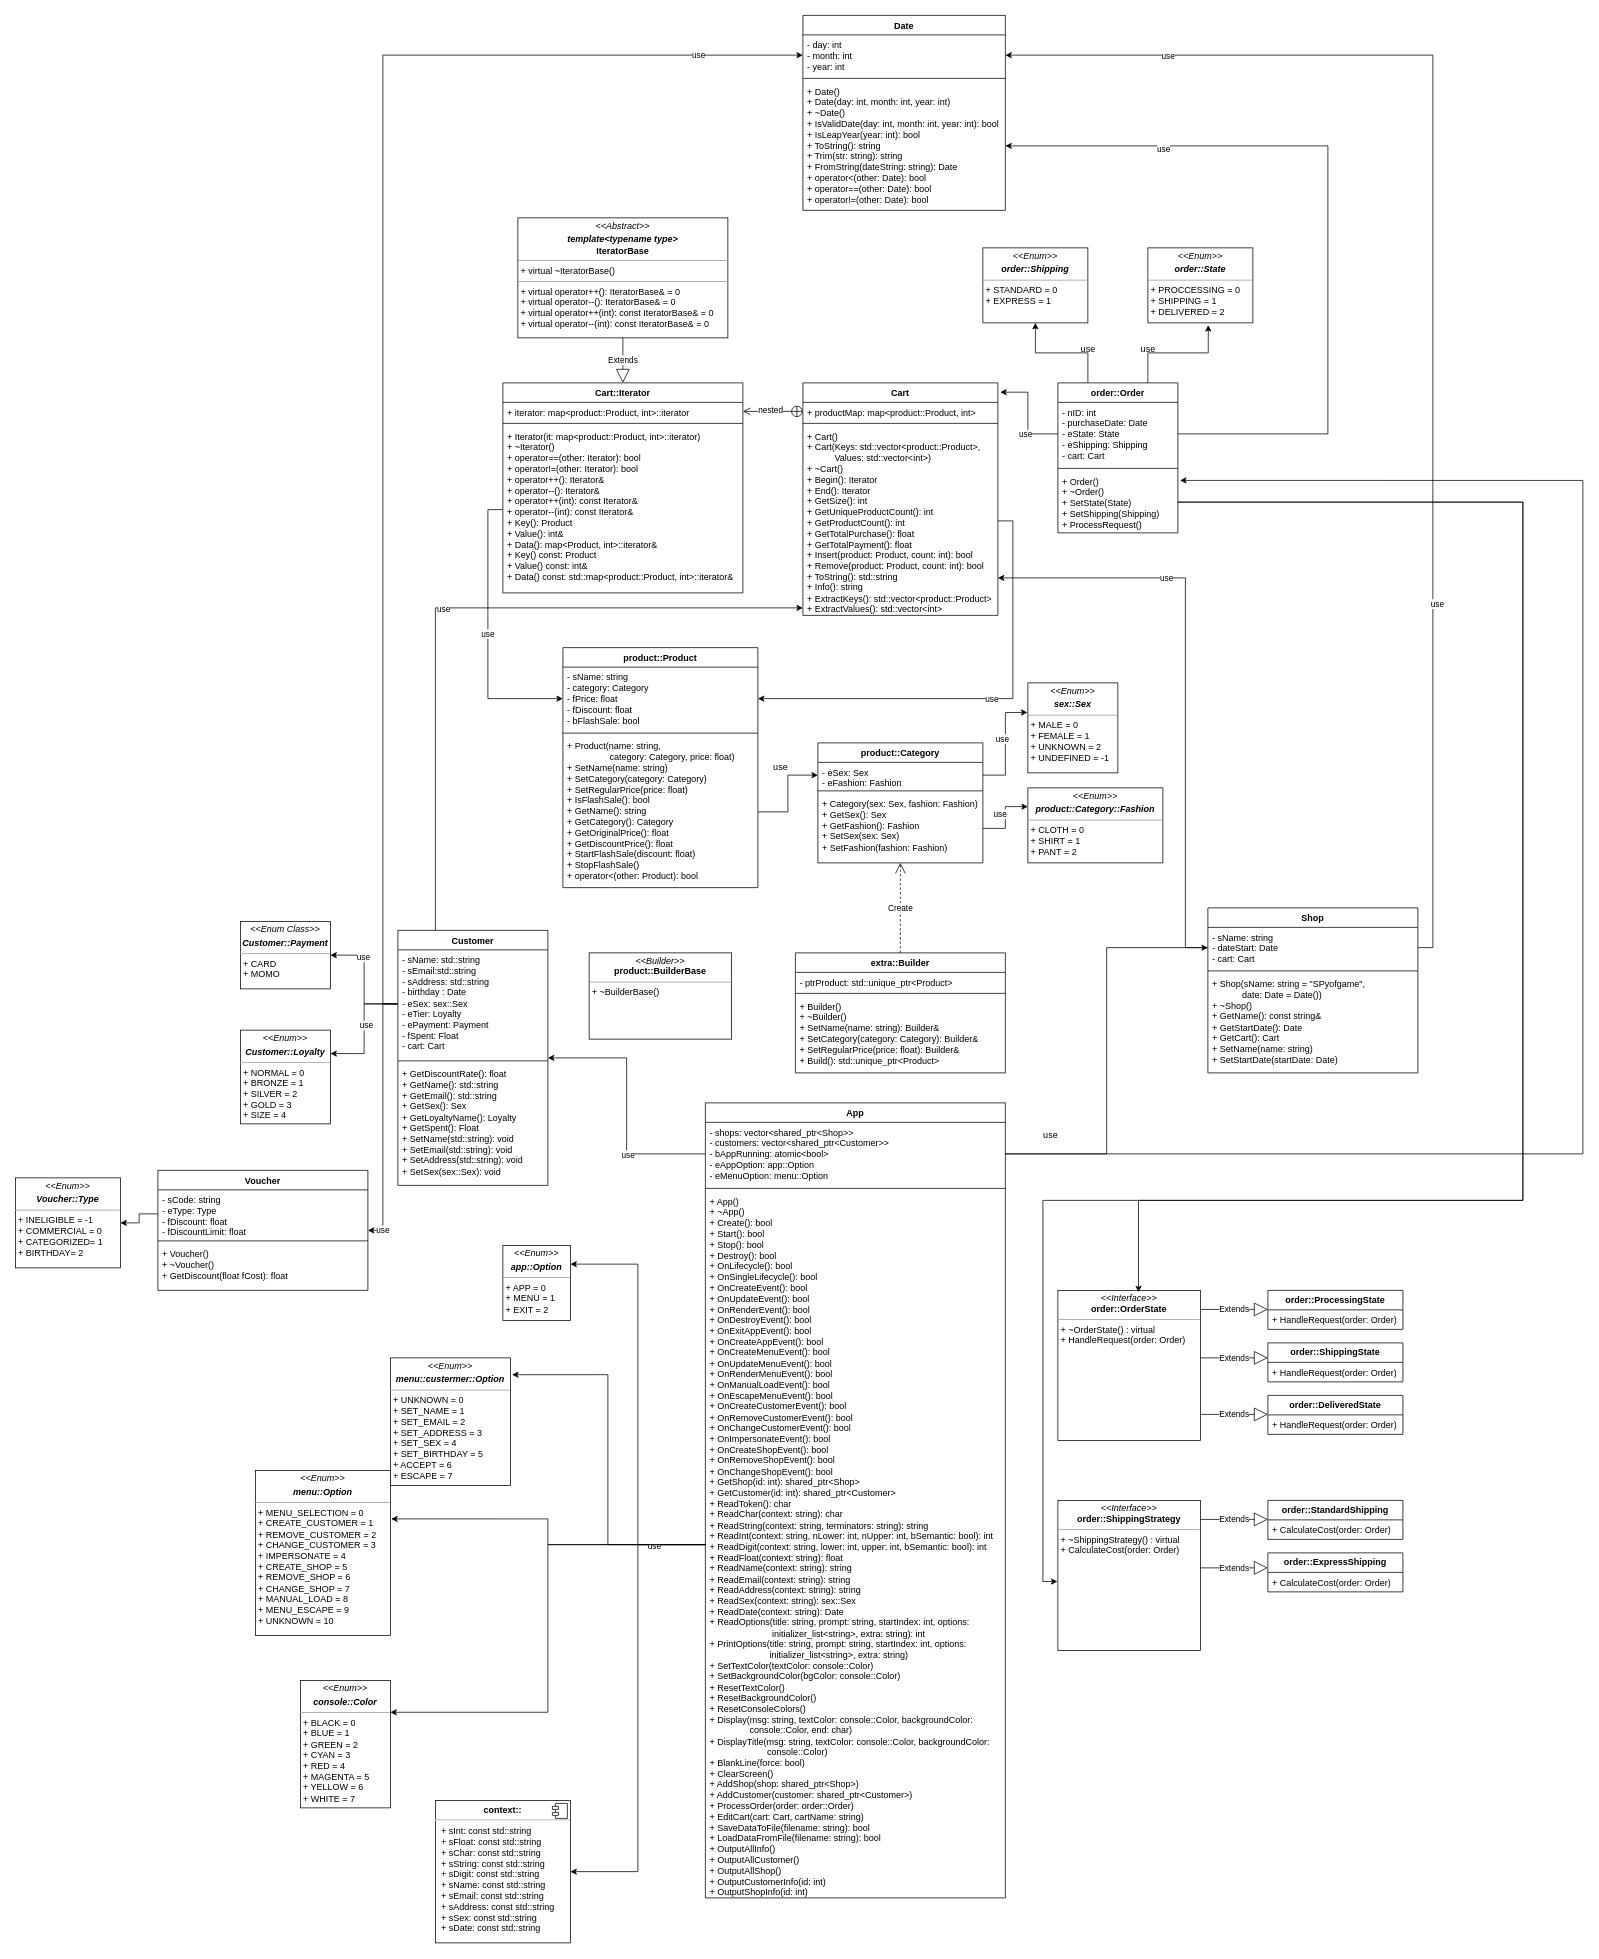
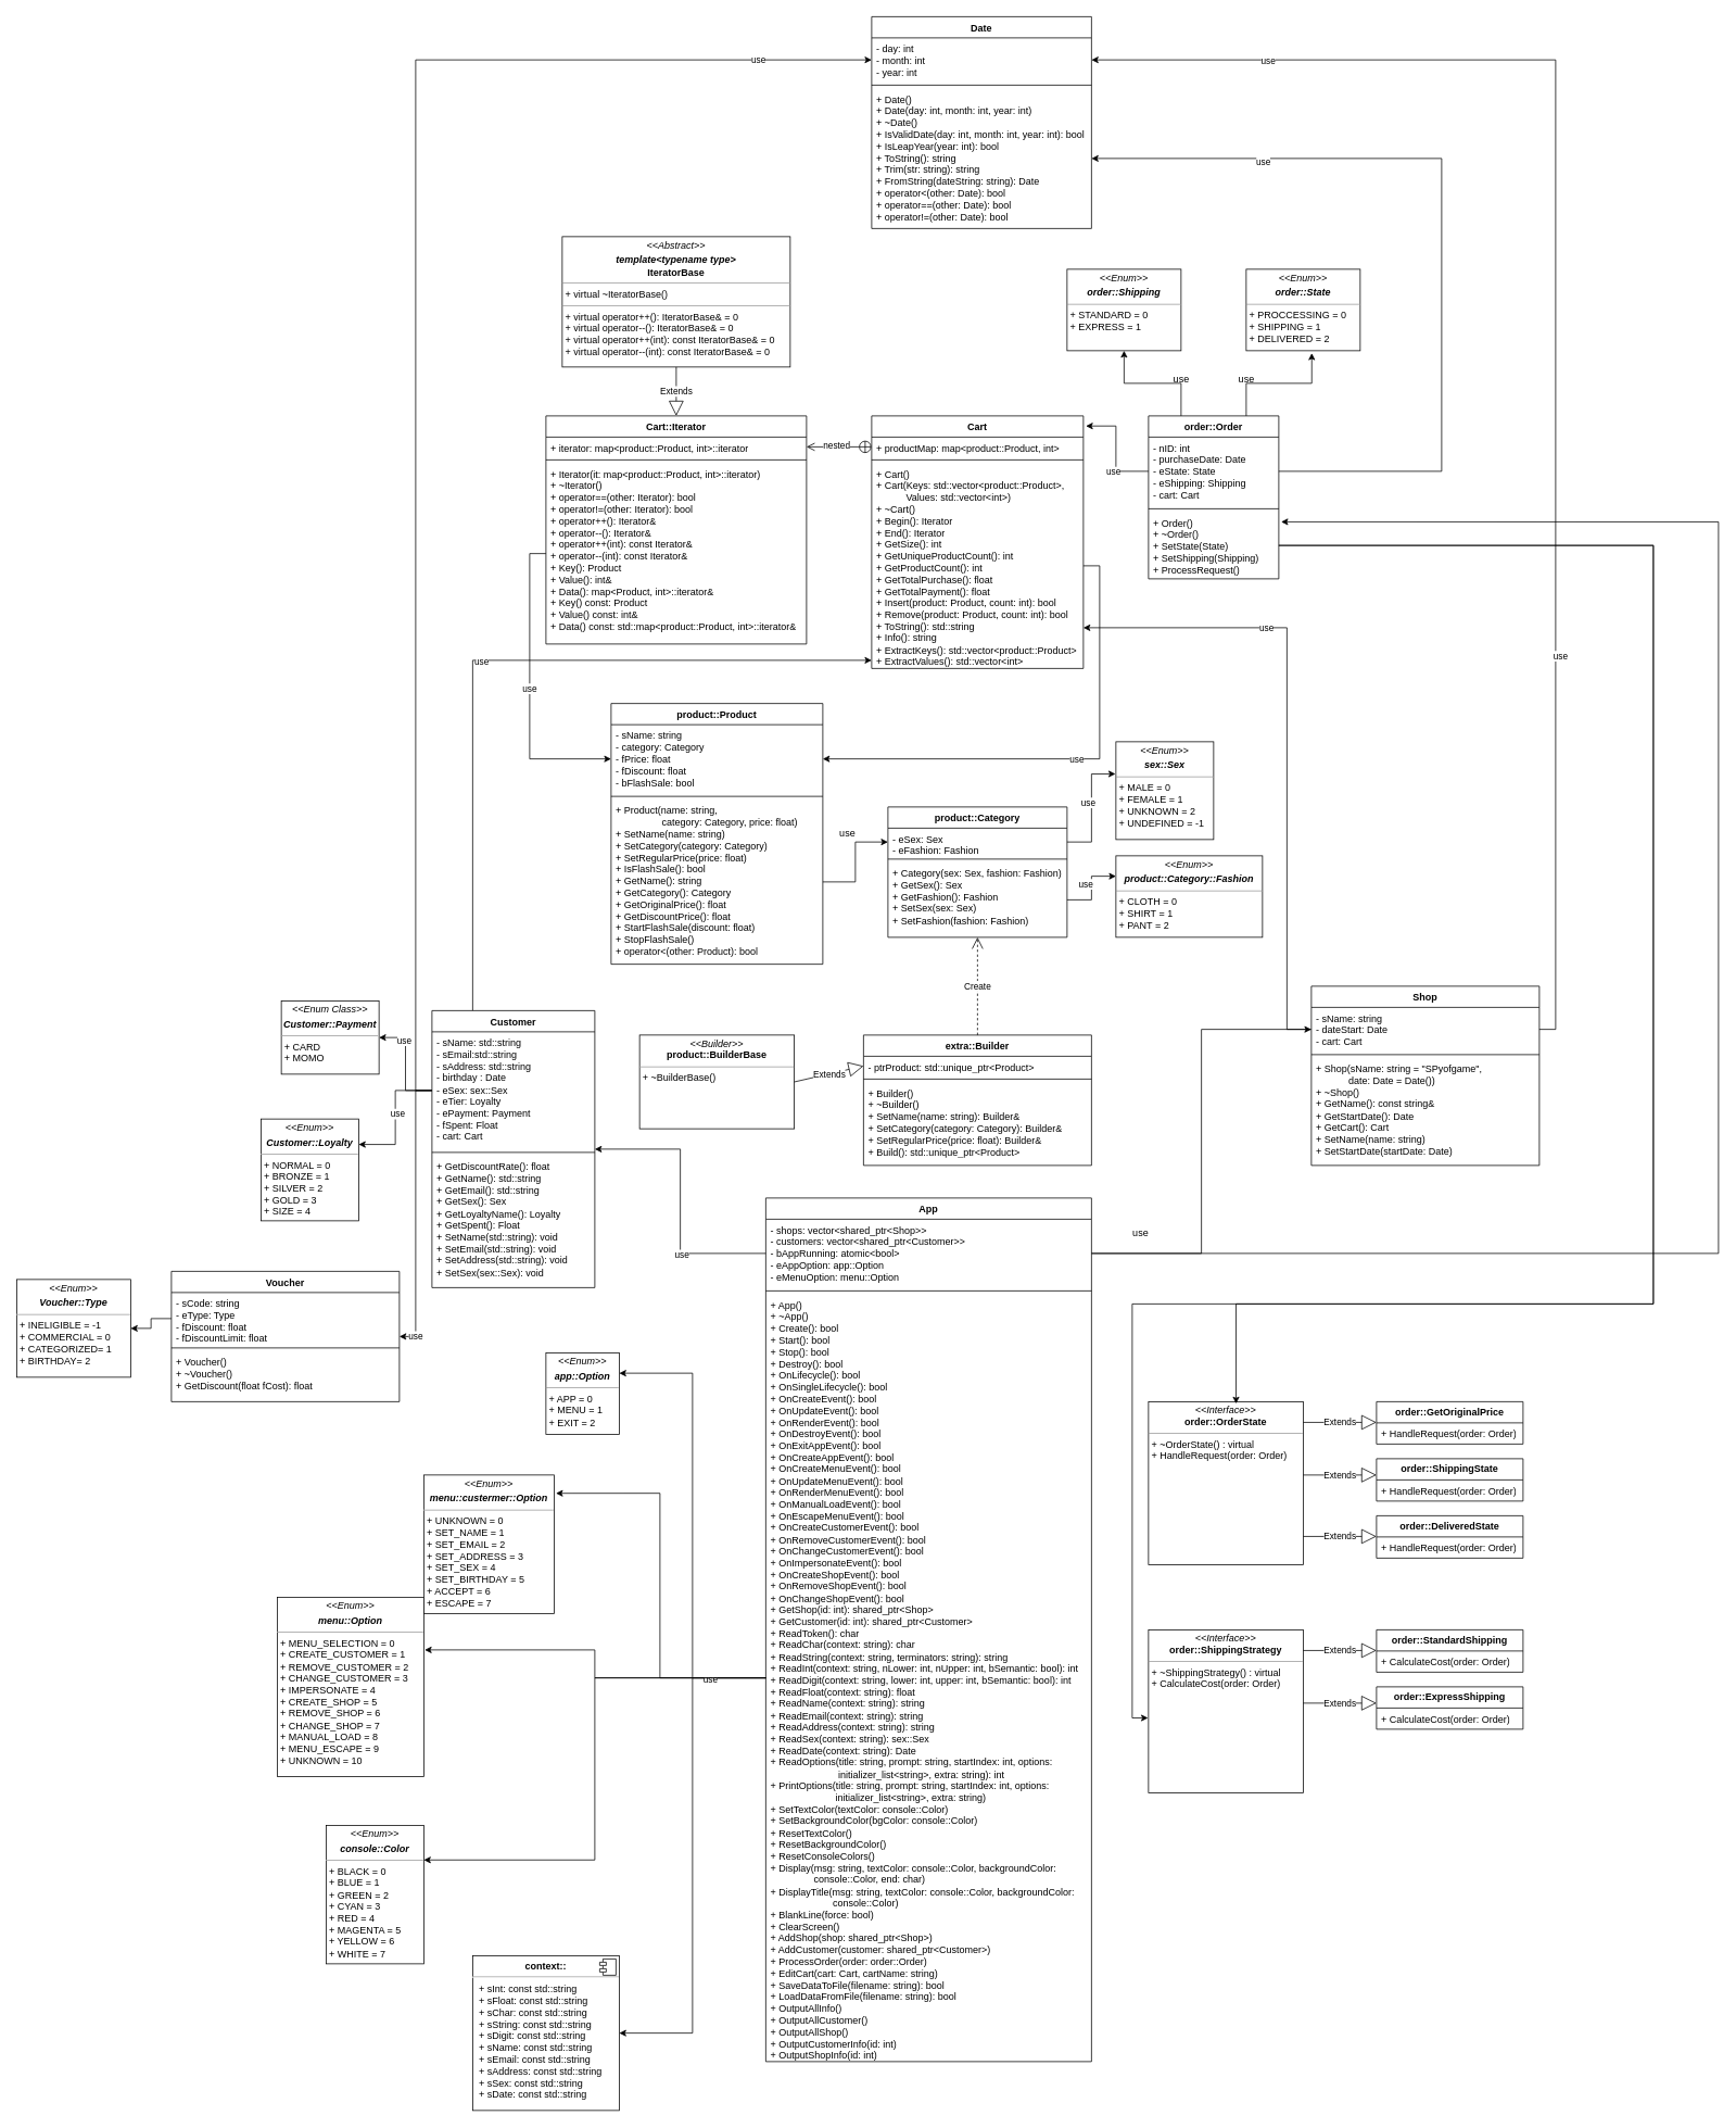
- <mxCell id="33" value="&lt;p style=&quot;margin:0px;margin-top:4px;text-align:center;&quot;&gt;&lt;i&gt;&amp;lt;&amp;lt;Enum Class&amp;gt;&amp;gt;&lt;/i&gt;&lt;/p&gt;&lt;p style=&quot;margin:0px;margin-top:4px;text-align:center;&quot;&gt;&lt;b&gt;&lt;i&gt;Customer::Payment&lt;/i&gt;&lt;/b&gt;&lt;/p&gt;&lt;hr size=&quot;1&quot;&gt;&lt;p style=&quot;margin:0px;margin-left:4px;&quot;&gt;+ CARD&lt;br&gt;&lt;span style=&quot;&quot;&gt;+ MOMO&lt;/span&gt;&lt;br&gt;&lt;/p&gt;" style="verticalAlign=top;align=left;overflow=fill;fontSize=12;fontFamily=Helvetica;html=1;whiteSpace=wrap;" vertex="1" parent="1"><mxGeometry x="320" y="1228" width="120" height="90" as="geometry" /></mxCell>
+ <mxCell id="33" value="&lt;p style=&quot;margin:0px;margin-top:4px;text-align:center;&quot;&gt;&lt;i&gt;&amp;lt;&amp;lt;Enum Class&amp;gt;&amp;gt;&lt;/i&gt;&lt;/p&gt;&lt;p style=&quot;margin:0px;margin-top:4px;text-align:center;&quot;&gt;&lt;b&gt;&lt;i&gt;Customer::Payment&lt;/i&gt;&lt;/b&gt;&lt;/p&gt;&lt;hr size=&quot;1&quot;&gt;&lt;p style=&quot;margin:0px;margin-left:4px;&quot;&gt;+ CARD&lt;br&gt;&lt;span style=&quot;&quot;&gt;+ MOMO&lt;/span&gt;&lt;br&gt;&lt;/p&gt;" style="verticalAlign=top;align=left;overflow=fill;fontSize=12;fontFamily=Helvetica;html=1;whiteSpace=wrap;" vertex="1" parent="1"><mxGeometry x="345" y="1228" width="120" height="90" as="geometry" /></mxCell>
+ <mxCell id="69" value="Extends" style="endArrow=block;endSize=16;endFill=0;html=1;rounded=0;exitX=1;exitY=0.5;exitDx=0;exitDy=0;entryX=0;entryY=0.5;entryDx=0;entryDy=0;" edge="1" parent="1" source="68" target="71"><mxGeometry width="160" relative="1" as="geometry"><mxPoint x="1080" y="1270" as="sourcePoint" /><mxPoint x="1090" y="1230" as="targetPoint" /></mxGeometry></mxCell>
- <mxCell id="110" value="&lt;b&gt;order::ProcessingState     &lt;/b&gt;" style="swimlane;fontStyle=0;childLayout=stackLayout;horizontal=1;startSize=26;fillColor=none;horizontalStack=0;resizeParent=1;resizeParentMax=0;resizeLast=0;collapsible=1;marginBottom=0;whiteSpace=wrap;html=1;" vertex="1" parent="1"><mxGeometry x="1690" y="1720" width="180" height="52" as="geometry" /></mxCell>
+ <mxCell id="110" value="&lt;b&gt;order::GetOriginalPrice     &lt;/b&gt;" style="swimlane;fontStyle=0;childLayout=stackLayout;horizontal=1;startSize=26;fillColor=none;horizontalStack=0;resizeParent=1;resizeParentMax=0;resizeLast=0;collapsible=1;marginBottom=0;whiteSpace=wrap;html=1;" vertex="1" parent="1"><mxGeometry x="1690" y="1720" width="180" height="52" as="geometry" /></mxCell>
